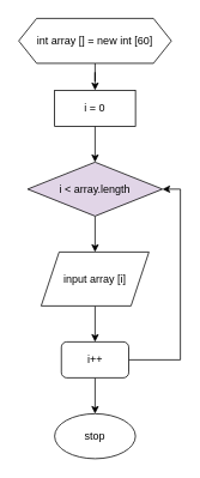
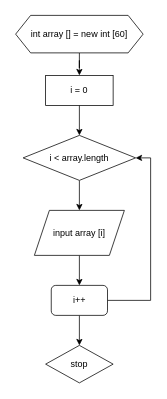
- <mxCell id="7" value="i &amp;lt; array.length" style="rhombus;whiteSpace=wrap;html=1;fillColor=#e1d5e7;" vertex="1" parent="1"><mxGeometry x="30" y="180" width="150" height="60" as="geometry" /></mxCell>
+ <mxCell id="7" value="i &amp;lt; array.length" style="rhombus;whiteSpace=wrap;html=1;" vertex="1" parent="1"><mxGeometry x="30" y="180" width="150" height="60" as="geometry" /></mxCell>
- <mxCell id="13" value="stop" style="ellipse;whiteSpace=wrap;html=1;" vertex="1" parent="1"><mxGeometry x="60" y="460" width="90" height="50" as="geometry" /></mxCell>
+ <mxCell id="13" value="stop" style="rhombus;whiteSpace=wrap;html=1;" vertex="1" parent="1"><mxGeometry x="60" y="460" width="90" height="50" as="geometry" /></mxCell>
